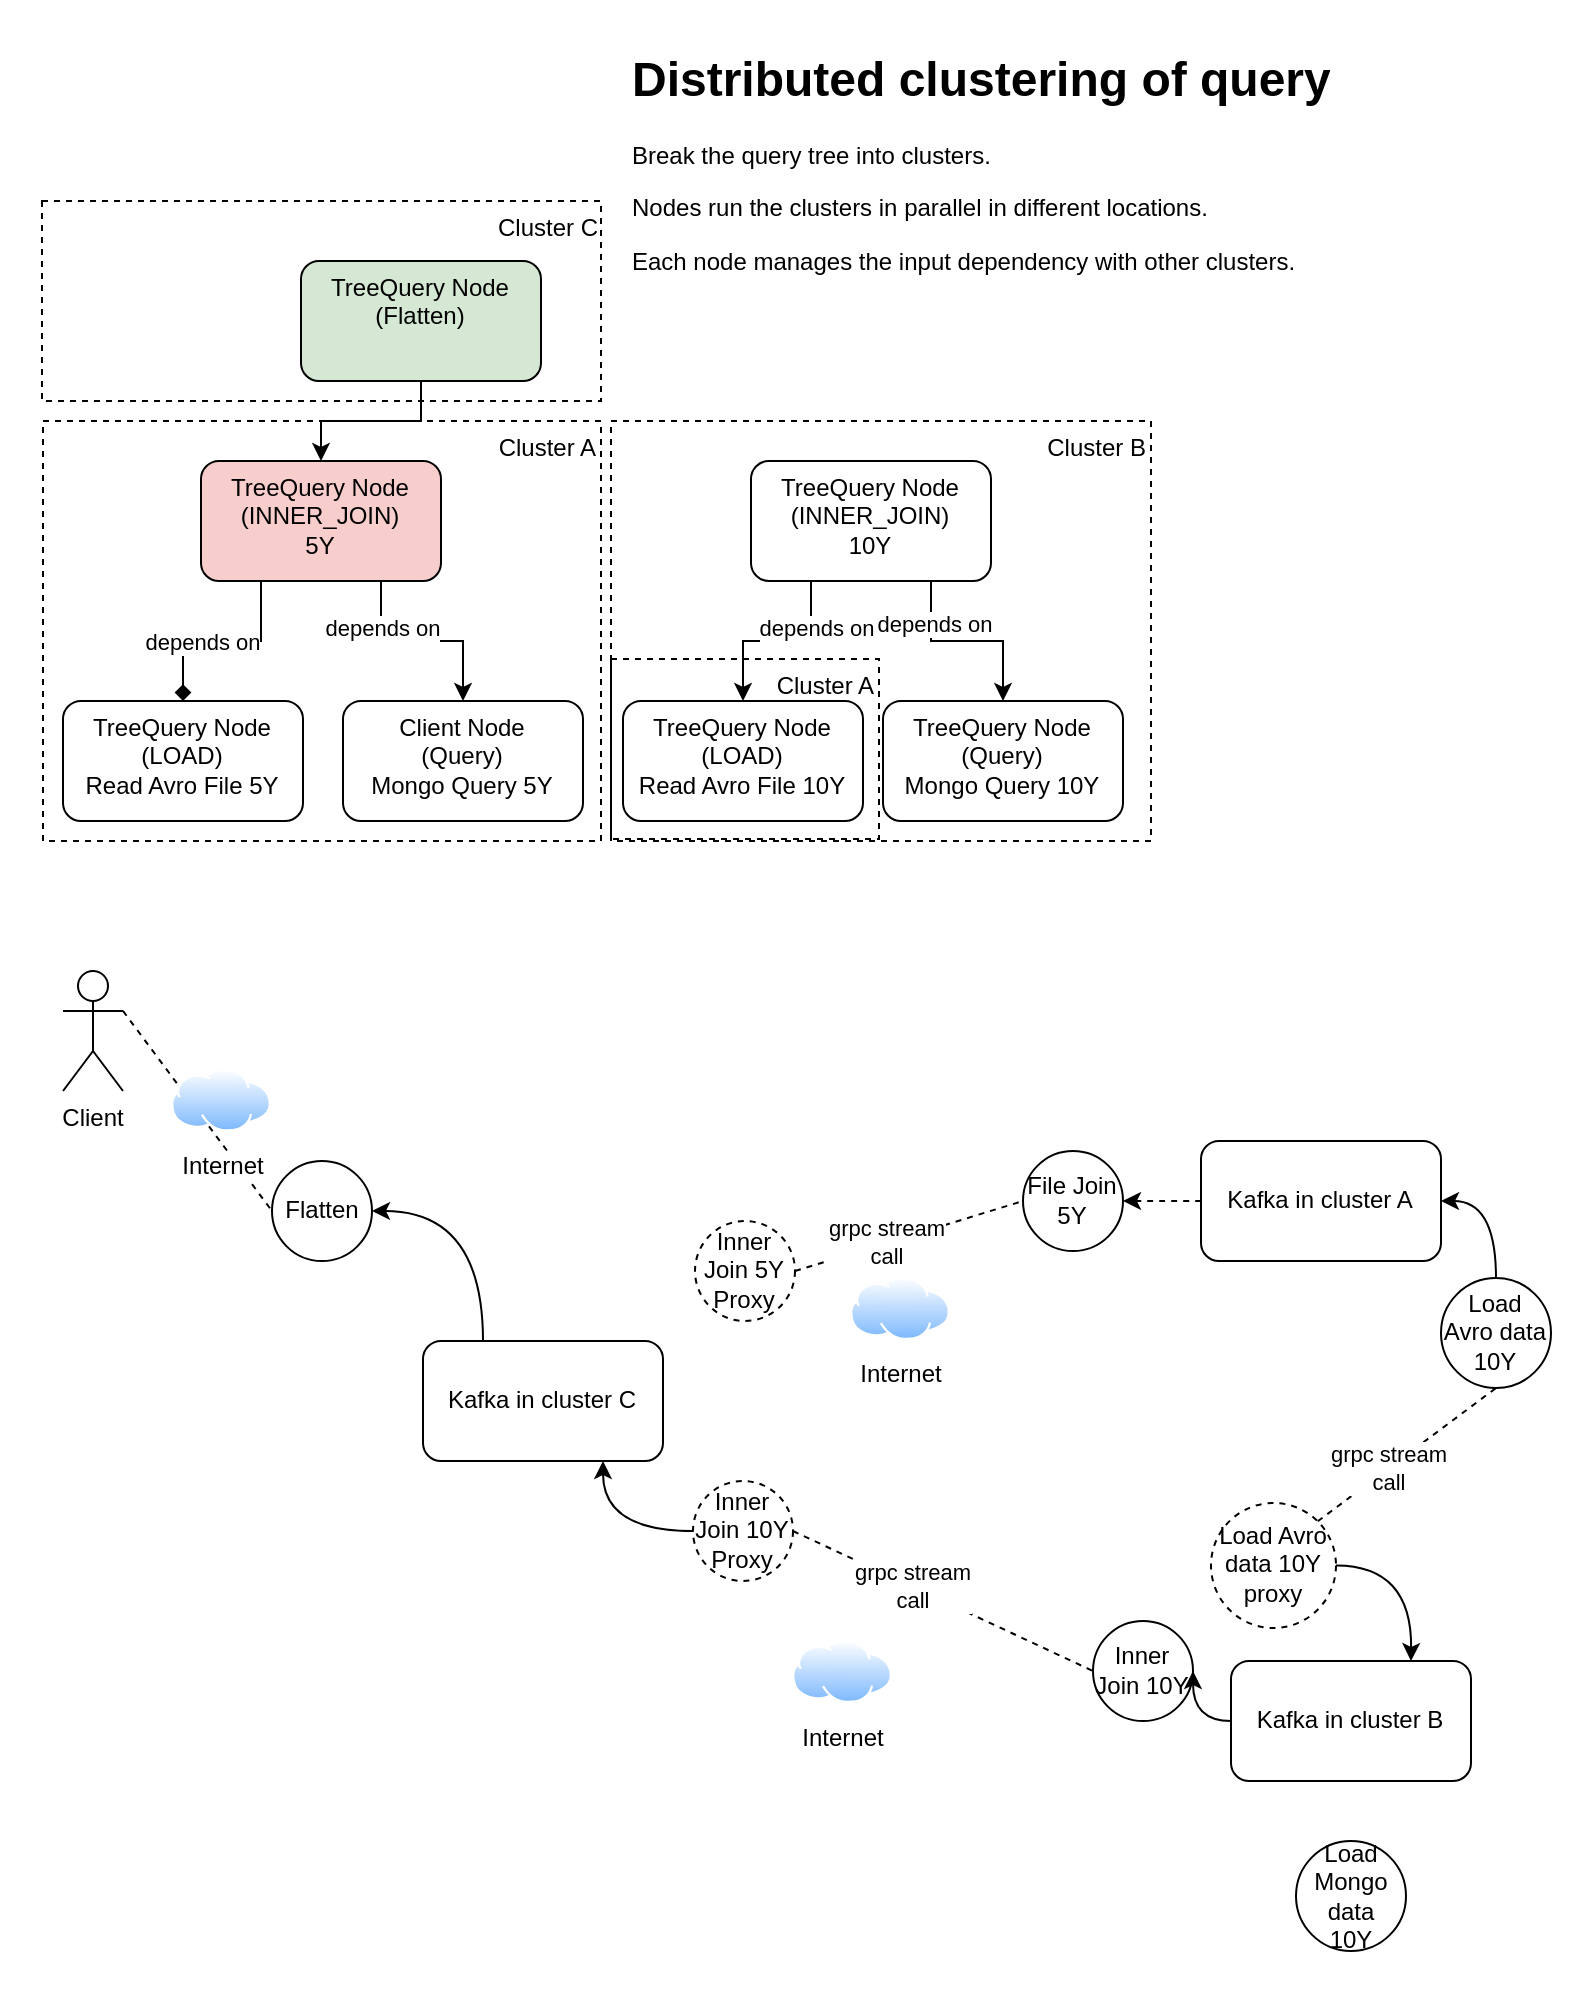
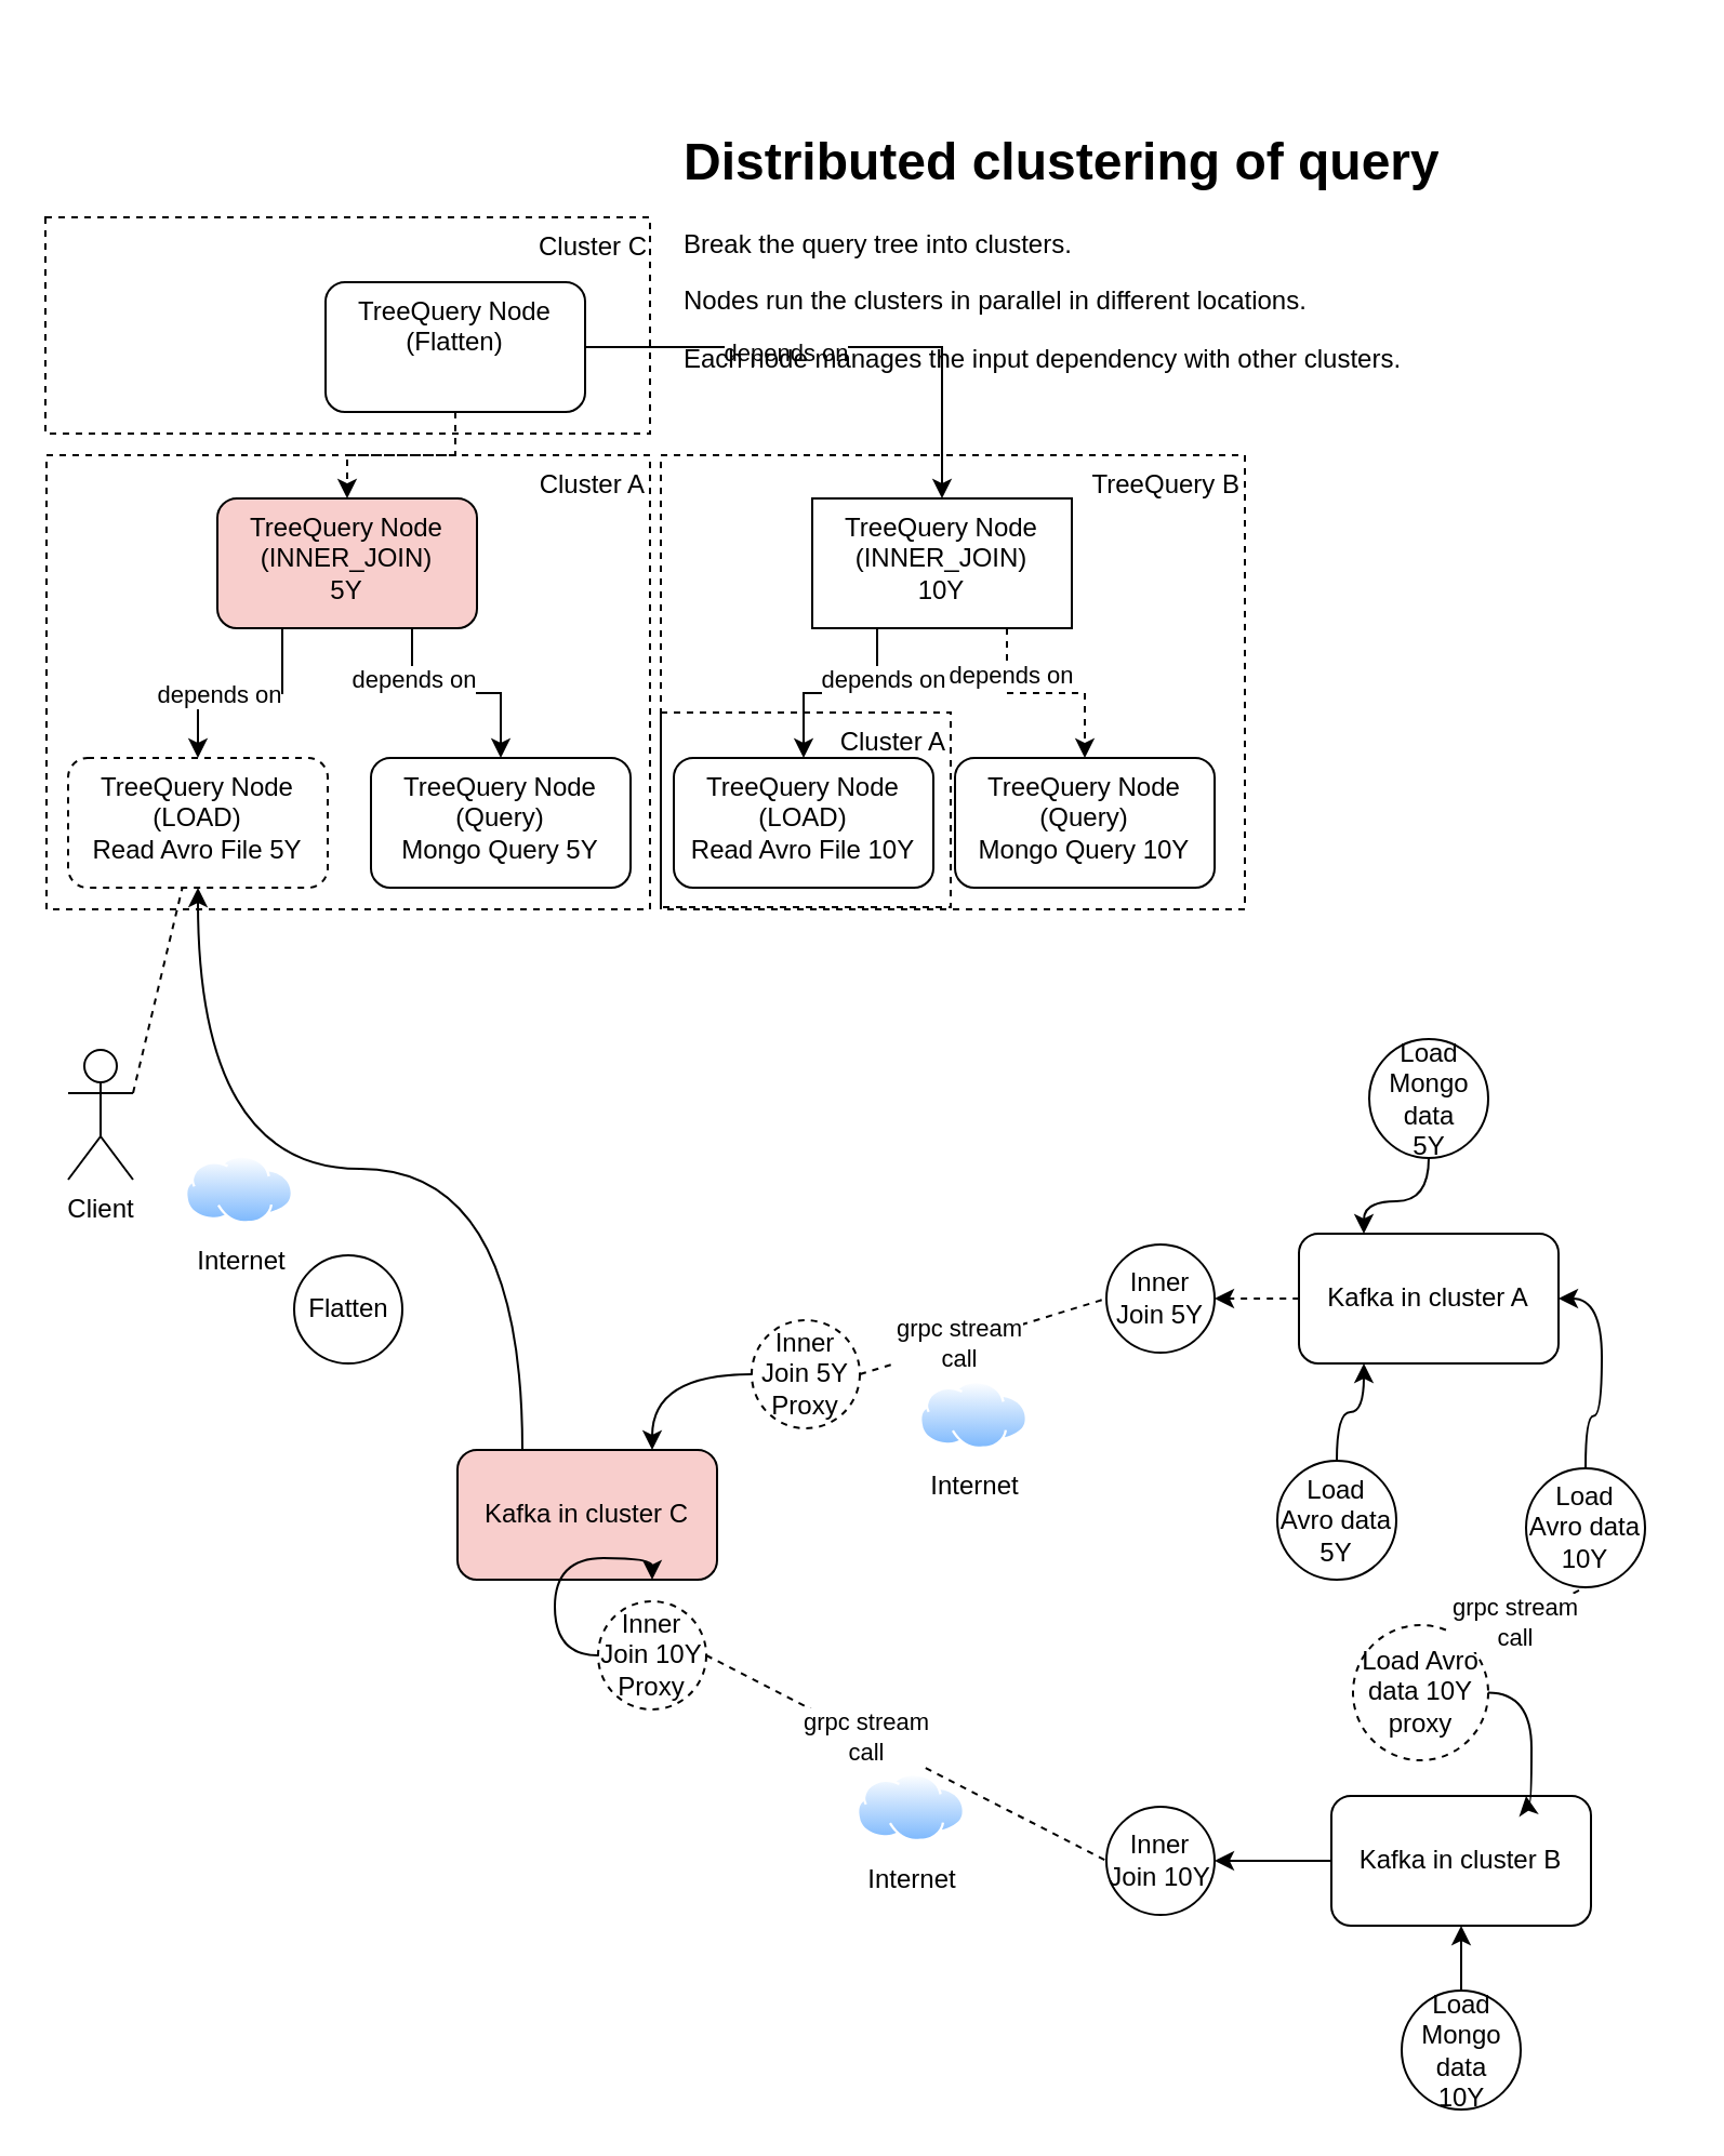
- <mxCell id="24" value="&lt;h1&gt;Distributed clustering of query&lt;/h1&gt;&lt;p&gt;Break the query tree into clusters.&lt;/p&gt;&lt;p&gt;Nodes run the clusters in parallel in different locations.&lt;/p&gt;&lt;p&gt;Each node manages the input dependency with other clusters.&lt;/p&gt;" style="text;html=1;strokeColor=none;fillColor=none;spacing=5;spacingTop=-20;whiteSpace=wrap;overflow=hidden;rounded=0;" vertex="1" parent="1"><mxGeometry x="311" y="20" width="389" height="120" as="geometry" /></mxCell>
+ <mxCell id="24" value="&lt;h1&gt;Distributed clustering of query&lt;/h1&gt;&lt;p&gt;Break the query tree into clusters.&lt;/p&gt;&lt;p&gt;Nodes run the clusters in parallel in different locations.&lt;/p&gt;&lt;p&gt;Each node manages the input dependency with other clusters.&lt;/p&gt;" style="text;html=1;strokeColor=none;fillColor=none;spacing=5;spacingTop=-20;whiteSpace=wrap;overflow=hidden;rounded=0;" vertex="1" parent="1"><mxGeometry x="311" y="55" width="389" height="120" as="geometry" /></mxCell>
- <mxCell id="7" value="TreeQuery Node&lt;br&gt;(Flatten)" style="rounded=1;whiteSpace=wrap;html=1;verticalAlign=top;fillColor=#d5e8d4;" vertex="1" parent="1"><mxGeometry x="150" y="130" width="120" height="60" as="geometry" /></mxCell>
+ <mxCell id="7" value="TreeQuery Node&lt;br&gt;(Flatten)" style="rounded=1;whiteSpace=wrap;html=1;verticalAlign=top;" vertex="1" parent="1"><mxGeometry x="150" y="130" width="120" height="60" as="geometry" /></mxCell>
+ <mxCell id="5" style="edgeStyle=orthogonalEdgeStyle;rounded=0;orthogonalLoop=1;jettySize=auto;html=1;exitX=1;exitY=0.5;exitDx=0;exitDy=0;entryX=0.5;entryY=0;entryDx=0;entryDy=0;" edge="1" parent="1" source="7" target="16"><mxGeometry relative="1" as="geometry" /></mxCell>
+ <mxCell id="6" value="depends on" style="edgeLabel;html=1;align=center;verticalAlign=middle;resizable=0;points=[];" vertex="1" connectable="0" parent="5"><mxGeometry x="-0.217" y="-2" relative="1" as="geometry"><mxPoint as="offset" /></mxGeometry></mxCell>
- <mxCell id="4" style="edgeStyle=orthogonalEdgeStyle;rounded=0;orthogonalLoop=1;jettySize=auto;html=1;entryX=0.5;entryY=0;entryDx=0;entryDy=0;" edge="1" parent="1" source="7" target="12"><mxGeometry relative="1" as="geometry" /></mxCell>
+ <mxCell id="4" style="edgeStyle=orthogonalEdgeStyle;rounded=0;orthogonalLoop=1;jettySize=auto;html=1;entryX=0.5;entryY=0;entryDx=0;entryDy=0;dashed=1;" edge="1" parent="1" source="7" target="12"><mxGeometry relative="1" as="geometry" /></mxCell>
- <mxCell id="2" value="Cluster B" style="rounded=0;whiteSpace=wrap;html=1;fillColor=none;dashed=1;verticalAlign=top;align=right;" vertex="1" parent="1"><mxGeometry x="305" y="210" width="270" height="210" as="geometry" /></mxCell>
+ <mxCell id="2" value="TreeQuery B" style="rounded=0;whiteSpace=wrap;html=1;fillColor=none;dashed=1;verticalAlign=top;align=right;" vertex="1" parent="1"><mxGeometry x="305" y="210" width="270" height="210" as="geometry" /></mxCell>
- <mxCell id="16" value="TreeQuery Node&lt;br&gt;(INNER_JOIN)&lt;br&gt;10Y" style="rounded=1;whiteSpace=wrap;html=1;verticalAlign=top;" vertex="1" parent="1"><mxGeometry x="375" y="230" width="120" height="60" as="geometry" /></mxCell>
+ <mxCell id="16" value="TreeQuery Node&lt;br&gt;(INNER_JOIN)&lt;br&gt;10Y" style="whiteSpace=wrap;html=1;verticalAlign=top;rounded=0;" vertex="1" parent="1"><mxGeometry x="375" y="230" width="120" height="60" as="geometry" /></mxCell>
- <mxCell id="14" style="edgeStyle=orthogonalEdgeStyle;rounded=0;orthogonalLoop=1;jettySize=auto;html=1;entryX=0.5;entryY=0;entryDx=0;entryDy=0;exitX=0.75;exitY=1;exitDx=0;exitDy=0;" edge="1" parent="1" source="16" target="19"><mxGeometry relative="1" as="geometry" /></mxCell>
+ <mxCell id="14" style="edgeStyle=orthogonalEdgeStyle;rounded=0;orthogonalLoop=1;jettySize=auto;html=1;entryX=0.5;entryY=0;entryDx=0;entryDy=0;exitX=0.75;exitY=1;exitDx=0;exitDy=0;dashed=1;" edge="1" parent="1" source="16" target="19"><mxGeometry relative="1" as="geometry" /></mxCell>
- <mxCell id="8" value="" style="edgeStyle=orthogonalEdgeStyle;rounded=0;orthogonalLoop=1;jettySize=auto;html=1;exitX=0.25;exitY=1;exitDx=0;exitDy=0;endArrow=diamond;" edge="1" parent="1" source="12" target="13"><mxGeometry relative="1" as="geometry" /></mxCell>
+ <mxCell id="8" value="" style="edgeStyle=orthogonalEdgeStyle;rounded=0;orthogonalLoop=1;jettySize=auto;html=1;exitX=0.25;exitY=1;exitDx=0;exitDy=0;" edge="1" parent="1" source="12" target="13"><mxGeometry relative="1" as="geometry" /></mxCell>
- <mxCell id="17" value="Client Node&lt;br&gt;(Query)&lt;br&gt;Mongo Query 5Y" style="rounded=1;whiteSpace=wrap;html=1;verticalAlign=top;" vertex="1" parent="1"><mxGeometry x="171" y="350" width="120" height="60" as="geometry" /></mxCell>
+ <mxCell id="17" value="TreeQuery Node&lt;br&gt;(Query)&lt;br&gt;Mongo Query 5Y" style="rounded=1;whiteSpace=wrap;html=1;verticalAlign=top;" vertex="1" parent="1"><mxGeometry x="171" y="350" width="120" height="60" as="geometry" /></mxCell>
- <mxCell id="13" value="TreeQuery Node&lt;br&gt;(LOAD)&lt;br&gt;Read Avro File 5Y" style="rounded=1;whiteSpace=wrap;html=1;verticalAlign=top;" vertex="1" parent="1"><mxGeometry x="31" y="350" width="120" height="60" as="geometry" /></mxCell>
+ <mxCell id="13" value="TreeQuery Node&lt;br&gt;(LOAD)&lt;br&gt;Read Avro File 5Y" style="rounded=1;whiteSpace=wrap;html=1;verticalAlign=top;dashed=1;" vertex="1" parent="1"><mxGeometry x="31" y="350" width="120" height="60" as="geometry" /></mxCell>
+ <mxCell id="43" value="Load Mongo data&lt;br&gt;5Y" style="ellipse;whiteSpace=wrap;html=1;aspect=fixed;" vertex="1" parent="1"><mxGeometry x="632.5" y="480" width="55" height="55" as="geometry" /></mxCell>
- <mxCell id="29" value="" style="endArrow=none;dashed=1;html=1;exitX=1;exitY=0.333;exitDx=0;exitDy=0;exitPerimeter=0;entryX=0;entryY=0.5;entryDx=0;entryDy=0;" edge="1" parent="1" source="28" target="26"><mxGeometry width="50" height="50" relative="1" as="geometry"><mxPoint x="290" y="620" as="sourcePoint" /><mxPoint x="340" y="570" as="targetPoint" /></mxGeometry></mxCell>
+ <mxCell id="29" value="" style="endArrow=none;dashed=1;html=1;exitX=1;exitY=0.333;exitDx=0;exitDy=0;exitPerimeter=0;" edge="1" parent="1" source="28" target="13"><mxGeometry width="50" height="50" relative="1" as="geometry"><mxPoint x="290" y="620" as="sourcePoint" /><mxPoint x="340" y="570" as="targetPoint" /></mxGeometry></mxCell>
+ <mxCell id="44" style="edgeStyle=orthogonalEdgeStyle;rounded=0;orthogonalLoop=1;jettySize=auto;html=1;curved=1;exitX=0.5;exitY=1;exitDx=0;exitDy=0;entryX=0.25;entryY=0;entryDx=0;entryDy=0;" edge="1" parent="1" source="43" target="34"><mxGeometry relative="1" as="geometry"><mxPoint x="627.5" y="685" as="sourcePoint" /><mxPoint x="640" y="640" as="targetPoint" /></mxGeometry></mxCell>
- <mxCell id="35" value="File Join 5Y" style="ellipse;whiteSpace=wrap;html=1;aspect=fixed;" vertex="1" parent="1"><mxGeometry x="511" y="575" width="50" height="50" as="geometry" /></mxCell>
+ <mxCell id="35" value="Inner Join 5Y" style="ellipse;whiteSpace=wrap;html=1;aspect=fixed;" vertex="1" parent="1"><mxGeometry x="511" y="575" width="50" height="50" as="geometry" /></mxCell>
- <mxCell id="25" style="edgeStyle=orthogonalEdgeStyle;rounded=0;orthogonalLoop=1;jettySize=auto;html=1;entryX=1;entryY=0.5;entryDx=0;entryDy=0;curved=1;exitX=0.25;exitY=0;exitDx=0;exitDy=0;" edge="1" parent="1" source="27" target="26"><mxGeometry relative="1" as="geometry"><mxPoint x="320" y="580" as="sourcePoint" /></mxGeometry></mxCell>
+ <mxCell id="25" style="edgeStyle=orthogonalEdgeStyle;rounded=0;orthogonalLoop=1;jettySize=auto;html=1;curved=1;exitX=0.25;exitY=0;exitDx=0;exitDy=0;" edge="1" parent="1" source="27" target="13"><mxGeometry relative="1" as="geometry"><mxPoint x="320" y="580" as="sourcePoint" /></mxGeometry></mxCell>
+ <mxCell id="31" style="edgeStyle=orthogonalEdgeStyle;rounded=0;orthogonalLoop=1;jettySize=auto;html=1;entryX=0.75;entryY=0;entryDx=0;entryDy=0;curved=1;exitX=0;exitY=0.5;exitDx=0;exitDy=0;" edge="1" parent="1" source="30" target="27"><mxGeometry relative="1" as="geometry"><mxPoint x="251" y="680" as="sourcePoint" /><mxPoint x="195.5" y="615" as="targetPoint" /></mxGeometry></mxCell>
+ <mxCell id="40" style="edgeStyle=orthogonalEdgeStyle;rounded=0;orthogonalLoop=1;jettySize=auto;html=1;curved=1;exitX=0.5;exitY=0;exitDx=0;exitDy=0;entryX=0.25;entryY=1;entryDx=0;entryDy=0;" edge="1" parent="1" source="36" target="34"><mxGeometry relative="1" as="geometry"><mxPoint x="357" y="645" as="sourcePoint" /><mxPoint x="641" y="620" as="targetPoint" /></mxGeometry></mxCell>
- <mxCell id="37" value="Load Avro data&lt;br&gt;10Y" style="ellipse;whiteSpace=wrap;html=1;aspect=fixed;" vertex="1" parent="1"><mxGeometry x="720" y="638.5" width="55" height="55" as="geometry" /></mxCell>
+ <mxCell id="37" value="Load Avro data&lt;br&gt;10Y" style="ellipse;whiteSpace=wrap;html=1;aspect=fixed;" vertex="1" parent="1"><mxGeometry x="705" y="678.5" width="55" height="55" as="geometry" /></mxCell>
- <mxCell id="27" value="Kafka in cluster C" style="rounded=1;whiteSpace=wrap;html=1;" vertex="1" parent="1"><mxGeometry x="211" y="670" width="120" height="60" as="geometry" /></mxCell>
+ <mxCell id="27" value="Kafka in cluster C" style="rounded=1;whiteSpace=wrap;html=1;fillColor=#f8cecc;" vertex="1" parent="1"><mxGeometry x="211" y="670" width="120" height="60" as="geometry" /></mxCell>
+ <mxCell id="36" value="Load Avro data&lt;br&gt;5Y" style="ellipse;whiteSpace=wrap;html=1;aspect=fixed;" vertex="1" parent="1"><mxGeometry x="590" y="675" width="55" height="55" as="geometry" /></mxCell>
- <mxCell id="32" value="Inner Join 10Y Proxy" style="ellipse;whiteSpace=wrap;html=1;aspect=fixed;dashed=1;" vertex="1" parent="1"><mxGeometry x="346" y="740" width="50" height="50" as="geometry" /></mxCell>
+ <mxCell id="32" value="Inner Join 10Y Proxy" style="ellipse;whiteSpace=wrap;html=1;aspect=fixed;dashed=1;" vertex="1" parent="1"><mxGeometry x="276" y="740" width="50" height="50" as="geometry" /></mxCell>
- <mxCell id="54" value="Load Avro data 10Y proxy" style="ellipse;whiteSpace=wrap;html=1;aspect=fixed;dashed=1;" vertex="1" parent="1"><mxGeometry x="605" y="751" width="62.5" height="62.5" as="geometry" /></mxCell>
+ <mxCell id="54" value="Load Avro data 10Y proxy" style="ellipse;whiteSpace=wrap;html=1;aspect=fixed;dashed=1;" vertex="1" parent="1"><mxGeometry x="625" y="751" width="62.5" height="62.5" as="geometry" /></mxCell>
- <mxCell id="46" value="Inner Join 10Y" style="ellipse;whiteSpace=wrap;html=1;aspect=fixed;" vertex="1" parent="1"><mxGeometry x="546" y="810" width="50" height="50" as="geometry" /></mxCell>
+ <mxCell id="46" value="Inner Join 10Y" style="ellipse;whiteSpace=wrap;html=1;aspect=fixed;" vertex="1" parent="1"><mxGeometry x="511" y="835" width="50" height="50" as="geometry" /></mxCell>
+ <mxCell id="58" style="edgeStyle=orthogonalEdgeStyle;rounded=0;orthogonalLoop=1;jettySize=auto;html=1;curved=1;exitX=0.5;exitY=0;exitDx=0;exitDy=0;entryX=0.5;entryY=1;entryDx=0;entryDy=0;" edge="1" parent="1" source="57" target="45"><mxGeometry relative="1" as="geometry"><mxPoint x="625" y="870" as="sourcePoint" /><mxPoint x="571" y="848.5" as="targetPoint" /></mxGeometry></mxCell>
